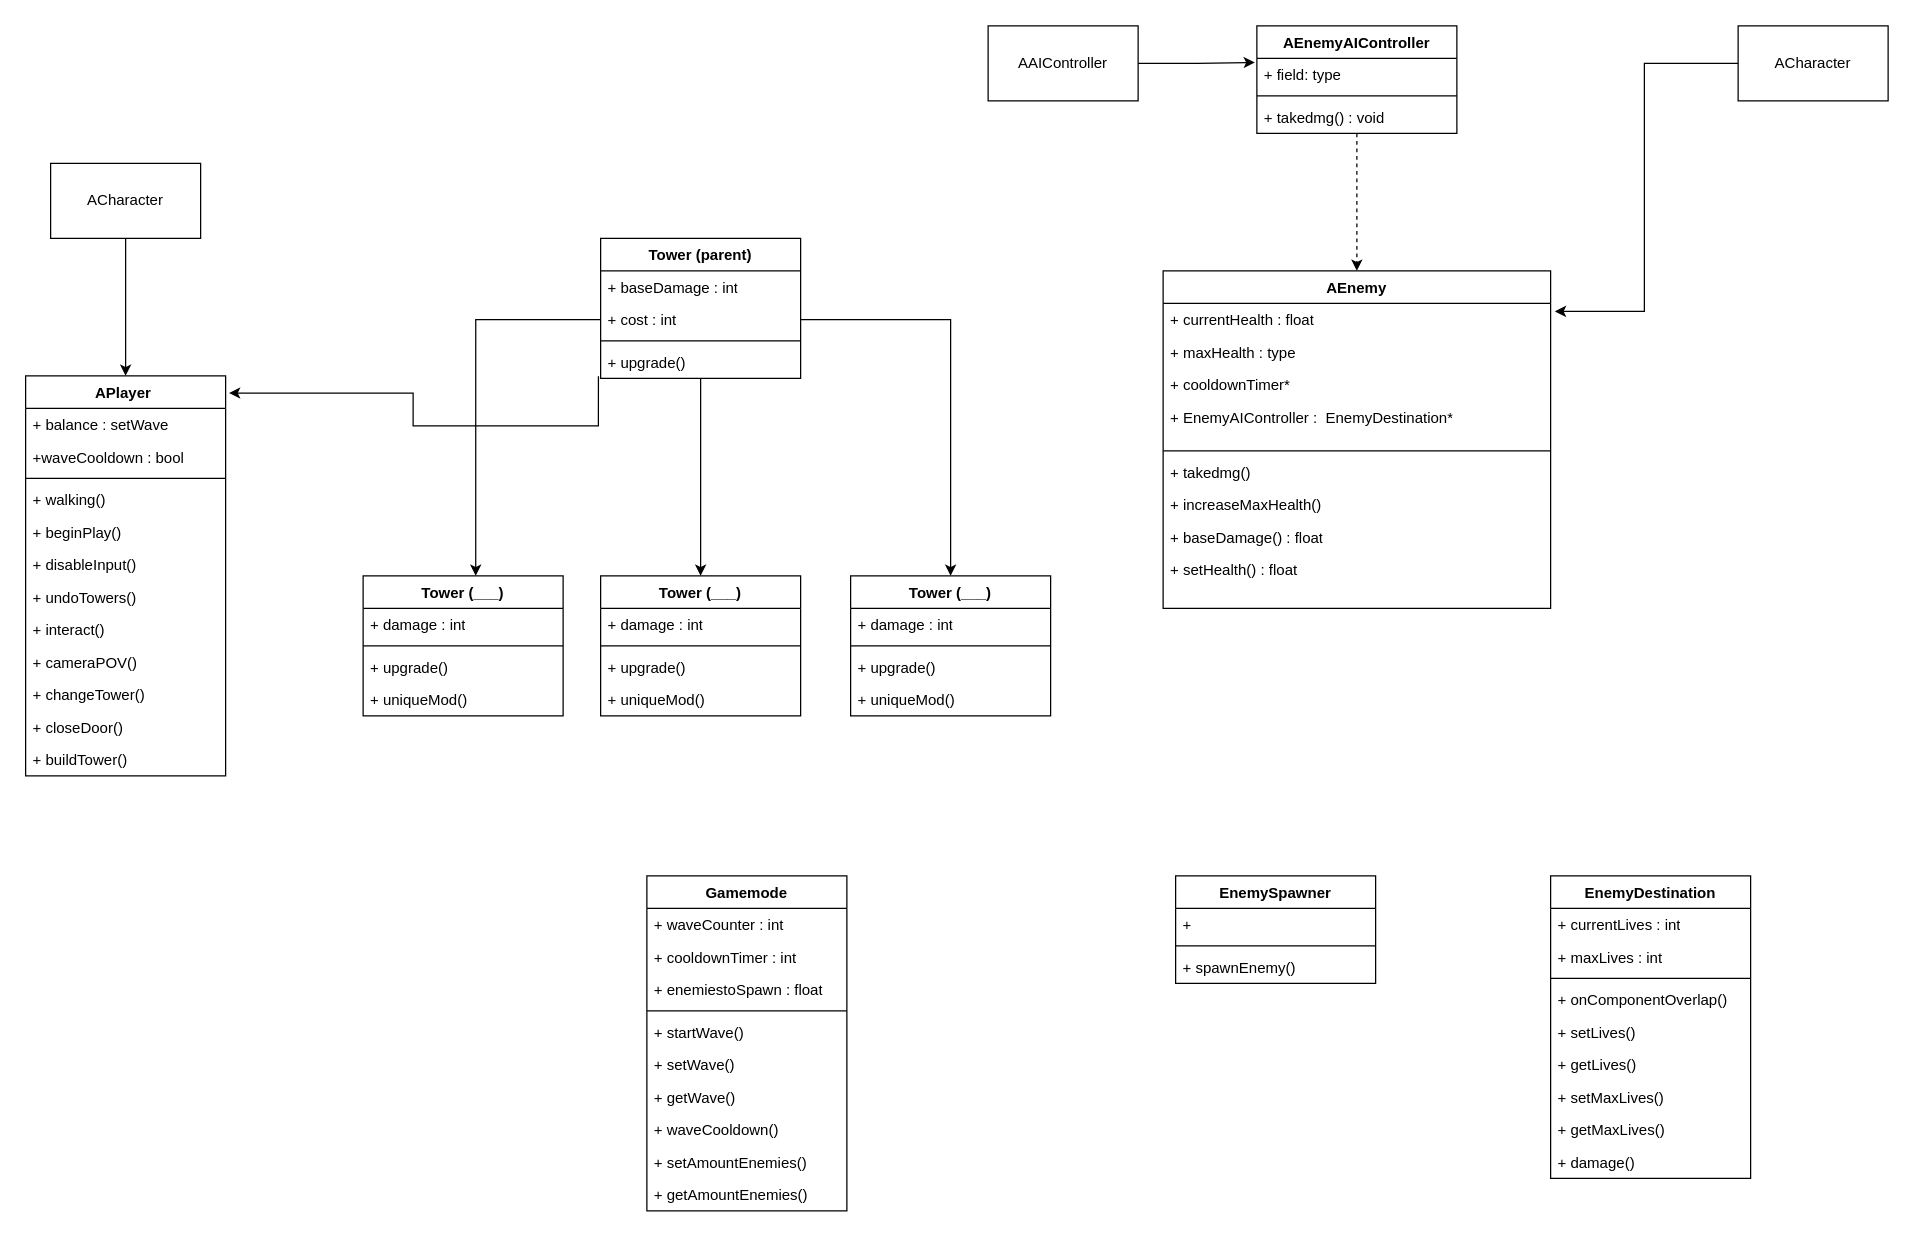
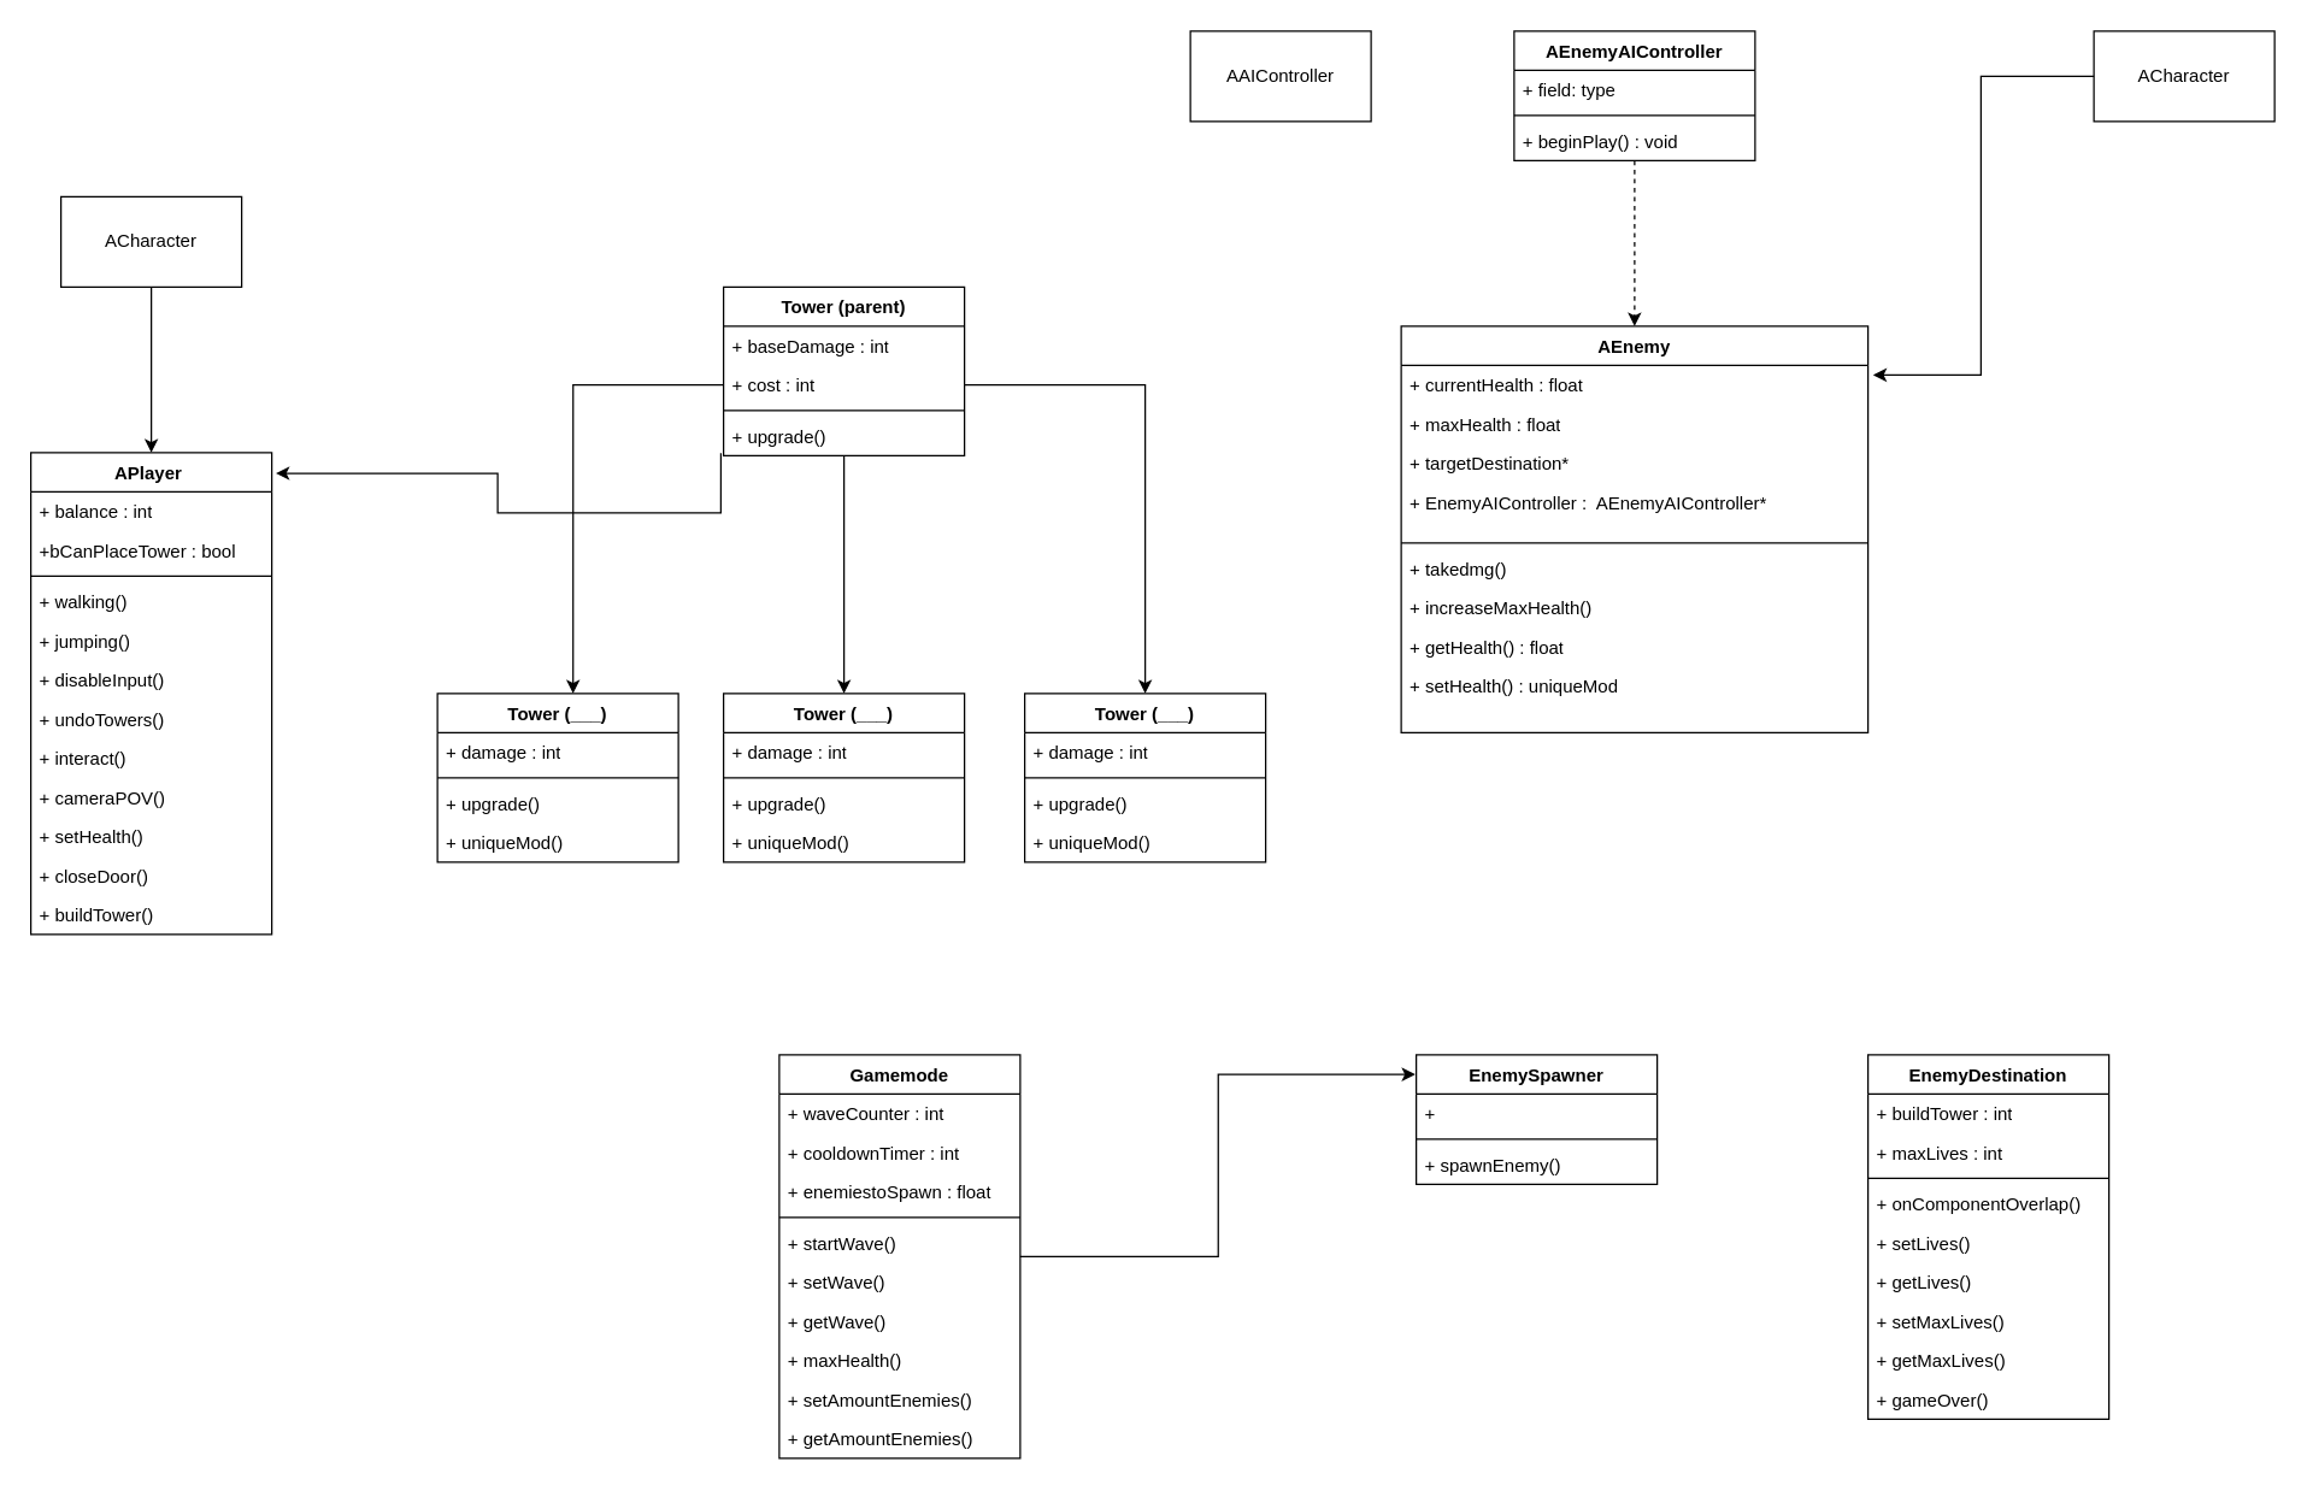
- <mxCell id="57" style="edgeStyle=orthogonalEdgeStyle;rounded=0;orthogonalLoop=1;jettySize=auto;html=1;exitX=1;exitY=0.5;exitDx=0;exitDy=0;entryX=-0.01;entryY=0.124;entryDx=0;entryDy=0;entryPerimeter=0;" parent="1" source="56" target="53" edge="1"><mxGeometry relative="1" as="geometry" /></mxCell>
- <mxCell id="55" value="+ takedmg() : void" style="text;strokeColor=none;fillColor=none;align=left;verticalAlign=top;spacingLeft=4;spacingRight=4;overflow=hidden;rotatable=0;points=[[0,0.5],[1,0.5]];portConstraint=eastwest;whiteSpace=wrap;html=1;" parent="52" vertex="1"><mxGeometry y="60" width="160" height="26" as="geometry" /></mxCell>
+ <mxCell id="55" value="+ beginPlay() : void" style="text;strokeColor=none;fillColor=none;align=left;verticalAlign=top;spacingLeft=4;spacingRight=4;overflow=hidden;rotatable=0;points=[[0,0.5],[1,0.5]];portConstraint=eastwest;whiteSpace=wrap;html=1;" parent="52" vertex="1"><mxGeometry y="60" width="160" height="26" as="geometry" /></mxCell>
- <mxCell id="43" value="+ maxHealth : type" style="text;strokeColor=none;fillColor=none;align=left;verticalAlign=top;spacingLeft=4;spacingRight=4;overflow=hidden;rotatable=0;points=[[0,0.5],[1,0.5]];portConstraint=eastwest;whiteSpace=wrap;html=1;" parent="41" vertex="1"><mxGeometry y="52" width="310" height="26" as="geometry" /></mxCell>
+ <mxCell id="43" value="+ maxHealth : float" style="text;strokeColor=none;fillColor=none;align=left;verticalAlign=top;spacingLeft=4;spacingRight=4;overflow=hidden;rotatable=0;points=[[0,0.5],[1,0.5]];portConstraint=eastwest;whiteSpace=wrap;html=1;" parent="41" vertex="1"><mxGeometry y="52" width="310" height="26" as="geometry" /></mxCell>
- <mxCell id="44" value="+ cooldownTimer*" style="text;strokeColor=none;fillColor=none;align=left;verticalAlign=top;spacingLeft=4;spacingRight=4;overflow=hidden;rotatable=0;points=[[0,0.5],[1,0.5]];portConstraint=eastwest;whiteSpace=wrap;html=1;" parent="41" vertex="1"><mxGeometry y="78" width="310" height="26" as="geometry" /></mxCell>
+ <mxCell id="44" value="+ targetDestination*" style="text;strokeColor=none;fillColor=none;align=left;verticalAlign=top;spacingLeft=4;spacingRight=4;overflow=hidden;rotatable=0;points=[[0,0.5],[1,0.5]];portConstraint=eastwest;whiteSpace=wrap;html=1;" parent="41" vertex="1"><mxGeometry y="78" width="310" height="26" as="geometry" /></mxCell>
- <mxCell id="45" value="+ EnemyAIController :&amp;nbsp; EnemyDestination*" style="text;strokeColor=none;fillColor=none;align=left;verticalAlign=top;spacingLeft=4;spacingRight=4;overflow=hidden;rotatable=0;points=[[0,0.5],[1,0.5]];portConstraint=eastwest;whiteSpace=wrap;html=1;" parent="41" vertex="1"><mxGeometry y="104" width="310" height="36" as="geometry" /></mxCell>
+ <mxCell id="45" value="+ EnemyAIController :&amp;nbsp; AEnemyAIController*" style="text;strokeColor=none;fillColor=none;align=left;verticalAlign=top;spacingLeft=4;spacingRight=4;overflow=hidden;rotatable=0;points=[[0,0.5],[1,0.5]];portConstraint=eastwest;whiteSpace=wrap;html=1;" parent="41" vertex="1"><mxGeometry y="104" width="310" height="36" as="geometry" /></mxCell>
- <mxCell id="3" value="+ balance : setWave" style="text;strokeColor=none;fillColor=none;align=left;verticalAlign=top;spacingLeft=4;spacingRight=4;overflow=hidden;rotatable=0;points=[[0,0.5],[1,0.5]];portConstraint=eastwest;whiteSpace=wrap;html=1;" parent="2" vertex="1"><mxGeometry y="26" width="160" height="26" as="geometry" /></mxCell>
+ <mxCell id="3" value="+ balance : int" style="text;strokeColor=none;fillColor=none;align=left;verticalAlign=top;spacingLeft=4;spacingRight=4;overflow=hidden;rotatable=0;points=[[0,0.5],[1,0.5]];portConstraint=eastwest;whiteSpace=wrap;html=1;" parent="2" vertex="1"><mxGeometry y="26" width="160" height="26" as="geometry" /></mxCell>
- <mxCell id="4" value="+waveCooldown : bool" style="text;strokeColor=none;fillColor=none;align=left;verticalAlign=top;spacingLeft=4;spacingRight=4;overflow=hidden;rotatable=0;points=[[0,0.5],[1,0.5]];portConstraint=eastwest;whiteSpace=wrap;html=1;" vertex="1" parent="2"><mxGeometry y="52" width="160" height="26" as="geometry" /></mxCell>
+ <mxCell id="4" value="+bCanPlaceTower : bool" style="text;strokeColor=none;fillColor=none;align=left;verticalAlign=top;spacingLeft=4;spacingRight=4;overflow=hidden;rotatable=0;points=[[0,0.5],[1,0.5]];portConstraint=eastwest;whiteSpace=wrap;html=1;" vertex="1" parent="2"><mxGeometry y="52" width="160" height="26" as="geometry" /></mxCell>
- <mxCell id="7" value="+ beginPlay()" style="text;strokeColor=none;fillColor=none;align=left;verticalAlign=top;spacingLeft=4;spacingRight=4;overflow=hidden;rotatable=0;points=[[0,0.5],[1,0.5]];portConstraint=eastwest;whiteSpace=wrap;html=1;" parent="2" vertex="1"><mxGeometry y="112" width="160" height="26" as="geometry" /></mxCell>
+ <mxCell id="7" value="+ jumping()" style="text;strokeColor=none;fillColor=none;align=left;verticalAlign=top;spacingLeft=4;spacingRight=4;overflow=hidden;rotatable=0;points=[[0,0.5],[1,0.5]];portConstraint=eastwest;whiteSpace=wrap;html=1;" parent="2" vertex="1"><mxGeometry y="112" width="160" height="26" as="geometry" /></mxCell>
- <mxCell id="49" value="+ baseDamage() : float" style="text;strokeColor=none;fillColor=none;align=left;verticalAlign=top;spacingLeft=4;spacingRight=4;overflow=hidden;rotatable=0;points=[[0,0.5],[1,0.5]];portConstraint=eastwest;whiteSpace=wrap;html=1;" parent="41" vertex="1"><mxGeometry y="200" width="310" height="26" as="geometry" /></mxCell>
+ <mxCell id="49" value="+ getHealth() : float" style="text;strokeColor=none;fillColor=none;align=left;verticalAlign=top;spacingLeft=4;spacingRight=4;overflow=hidden;rotatable=0;points=[[0,0.5],[1,0.5]];portConstraint=eastwest;whiteSpace=wrap;html=1;" parent="41" vertex="1"><mxGeometry y="200" width="310" height="26" as="geometry" /></mxCell>
- <mxCell id="50" value="+ setHealth() : float" style="text;strokeColor=none;fillColor=none;align=left;verticalAlign=top;spacingLeft=4;spacingRight=4;overflow=hidden;rotatable=0;points=[[0,0.5],[1,0.5]];portConstraint=eastwest;whiteSpace=wrap;html=1;" parent="41" vertex="1"><mxGeometry y="226" width="310" height="44" as="geometry" /></mxCell>
+ <mxCell id="50" value="+ setHealth() : uniqueMod" style="text;strokeColor=none;fillColor=none;align=left;verticalAlign=top;spacingLeft=4;spacingRight=4;overflow=hidden;rotatable=0;points=[[0,0.5],[1,0.5]];portConstraint=eastwest;whiteSpace=wrap;html=1;" parent="41" vertex="1"><mxGeometry y="226" width="310" height="44" as="geometry" /></mxCell>
- <mxCell id="12" value="+ changeTower()" style="text;strokeColor=none;fillColor=none;align=left;verticalAlign=top;spacingLeft=4;spacingRight=4;overflow=hidden;rotatable=0;points=[[0,0.5],[1,0.5]];portConstraint=eastwest;whiteSpace=wrap;html=1;" parent="2" vertex="1"><mxGeometry y="242" width="160" height="26" as="geometry" /></mxCell>
+ <mxCell id="12" value="+ setHealth()" style="text;strokeColor=none;fillColor=none;align=left;verticalAlign=top;spacingLeft=4;spacingRight=4;overflow=hidden;rotatable=0;points=[[0,0.5],[1,0.5]];portConstraint=eastwest;whiteSpace=wrap;html=1;" parent="2" vertex="1"><mxGeometry y="242" width="160" height="26" as="geometry" /></mxCell>
- <mxCell id="77" value="+ currentLives : int" style="text;strokeColor=none;fillColor=none;align=left;verticalAlign=top;spacingLeft=4;spacingRight=4;overflow=hidden;rotatable=0;points=[[0,0.5],[1,0.5]];portConstraint=eastwest;whiteSpace=wrap;html=1;" parent="76" vertex="1"><mxGeometry y="26" width="160" height="26" as="geometry" /></mxCell>
+ <mxCell id="77" value="+ buildTower : int" style="text;strokeColor=none;fillColor=none;align=left;verticalAlign=top;spacingLeft=4;spacingRight=4;overflow=hidden;rotatable=0;points=[[0,0.5],[1,0.5]];portConstraint=eastwest;whiteSpace=wrap;html=1;" parent="76" vertex="1"><mxGeometry y="26" width="160" height="26" as="geometry" /></mxCell>
+ <mxCell id="75" style="edgeStyle=orthogonalEdgeStyle;rounded=0;orthogonalLoop=1;jettySize=auto;html=1;entryX=-0.004;entryY=0.151;entryDx=0;entryDy=0;entryPerimeter=0;" parent="1" source="64" target="60" edge="1"><mxGeometry relative="1" as="geometry" /></mxCell>
- <mxCell id="72" value="+ waveCooldown()" style="text;strokeColor=none;fillColor=none;align=left;verticalAlign=top;spacingLeft=4;spacingRight=4;overflow=hidden;rotatable=0;points=[[0,0.5],[1,0.5]];portConstraint=eastwest;whiteSpace=wrap;html=1;" parent="64" vertex="1"><mxGeometry y="190" width="160" height="26" as="geometry" /></mxCell>
+ <mxCell id="72" value="+ maxHealth()" style="text;strokeColor=none;fillColor=none;align=left;verticalAlign=top;spacingLeft=4;spacingRight=4;overflow=hidden;rotatable=0;points=[[0,0.5],[1,0.5]];portConstraint=eastwest;whiteSpace=wrap;html=1;" parent="64" vertex="1"><mxGeometry y="190" width="160" height="26" as="geometry" /></mxCell>
- <mxCell id="85" value="+ damage()" style="text;strokeColor=none;fillColor=none;align=left;verticalAlign=top;spacingLeft=4;spacingRight=4;overflow=hidden;rotatable=0;points=[[0,0.5],[1,0.5]];portConstraint=eastwest;whiteSpace=wrap;html=1;" parent="76" vertex="1"><mxGeometry y="216" width="160" height="26" as="geometry" /></mxCell>
+ <mxCell id="85" value="+ gameOver()" style="text;strokeColor=none;fillColor=none;align=left;verticalAlign=top;spacingLeft=4;spacingRight=4;overflow=hidden;rotatable=0;points=[[0,0.5],[1,0.5]];portConstraint=eastwest;whiteSpace=wrap;html=1;" parent="76" vertex="1"><mxGeometry y="216" width="160" height="26" as="geometry" /></mxCell>
